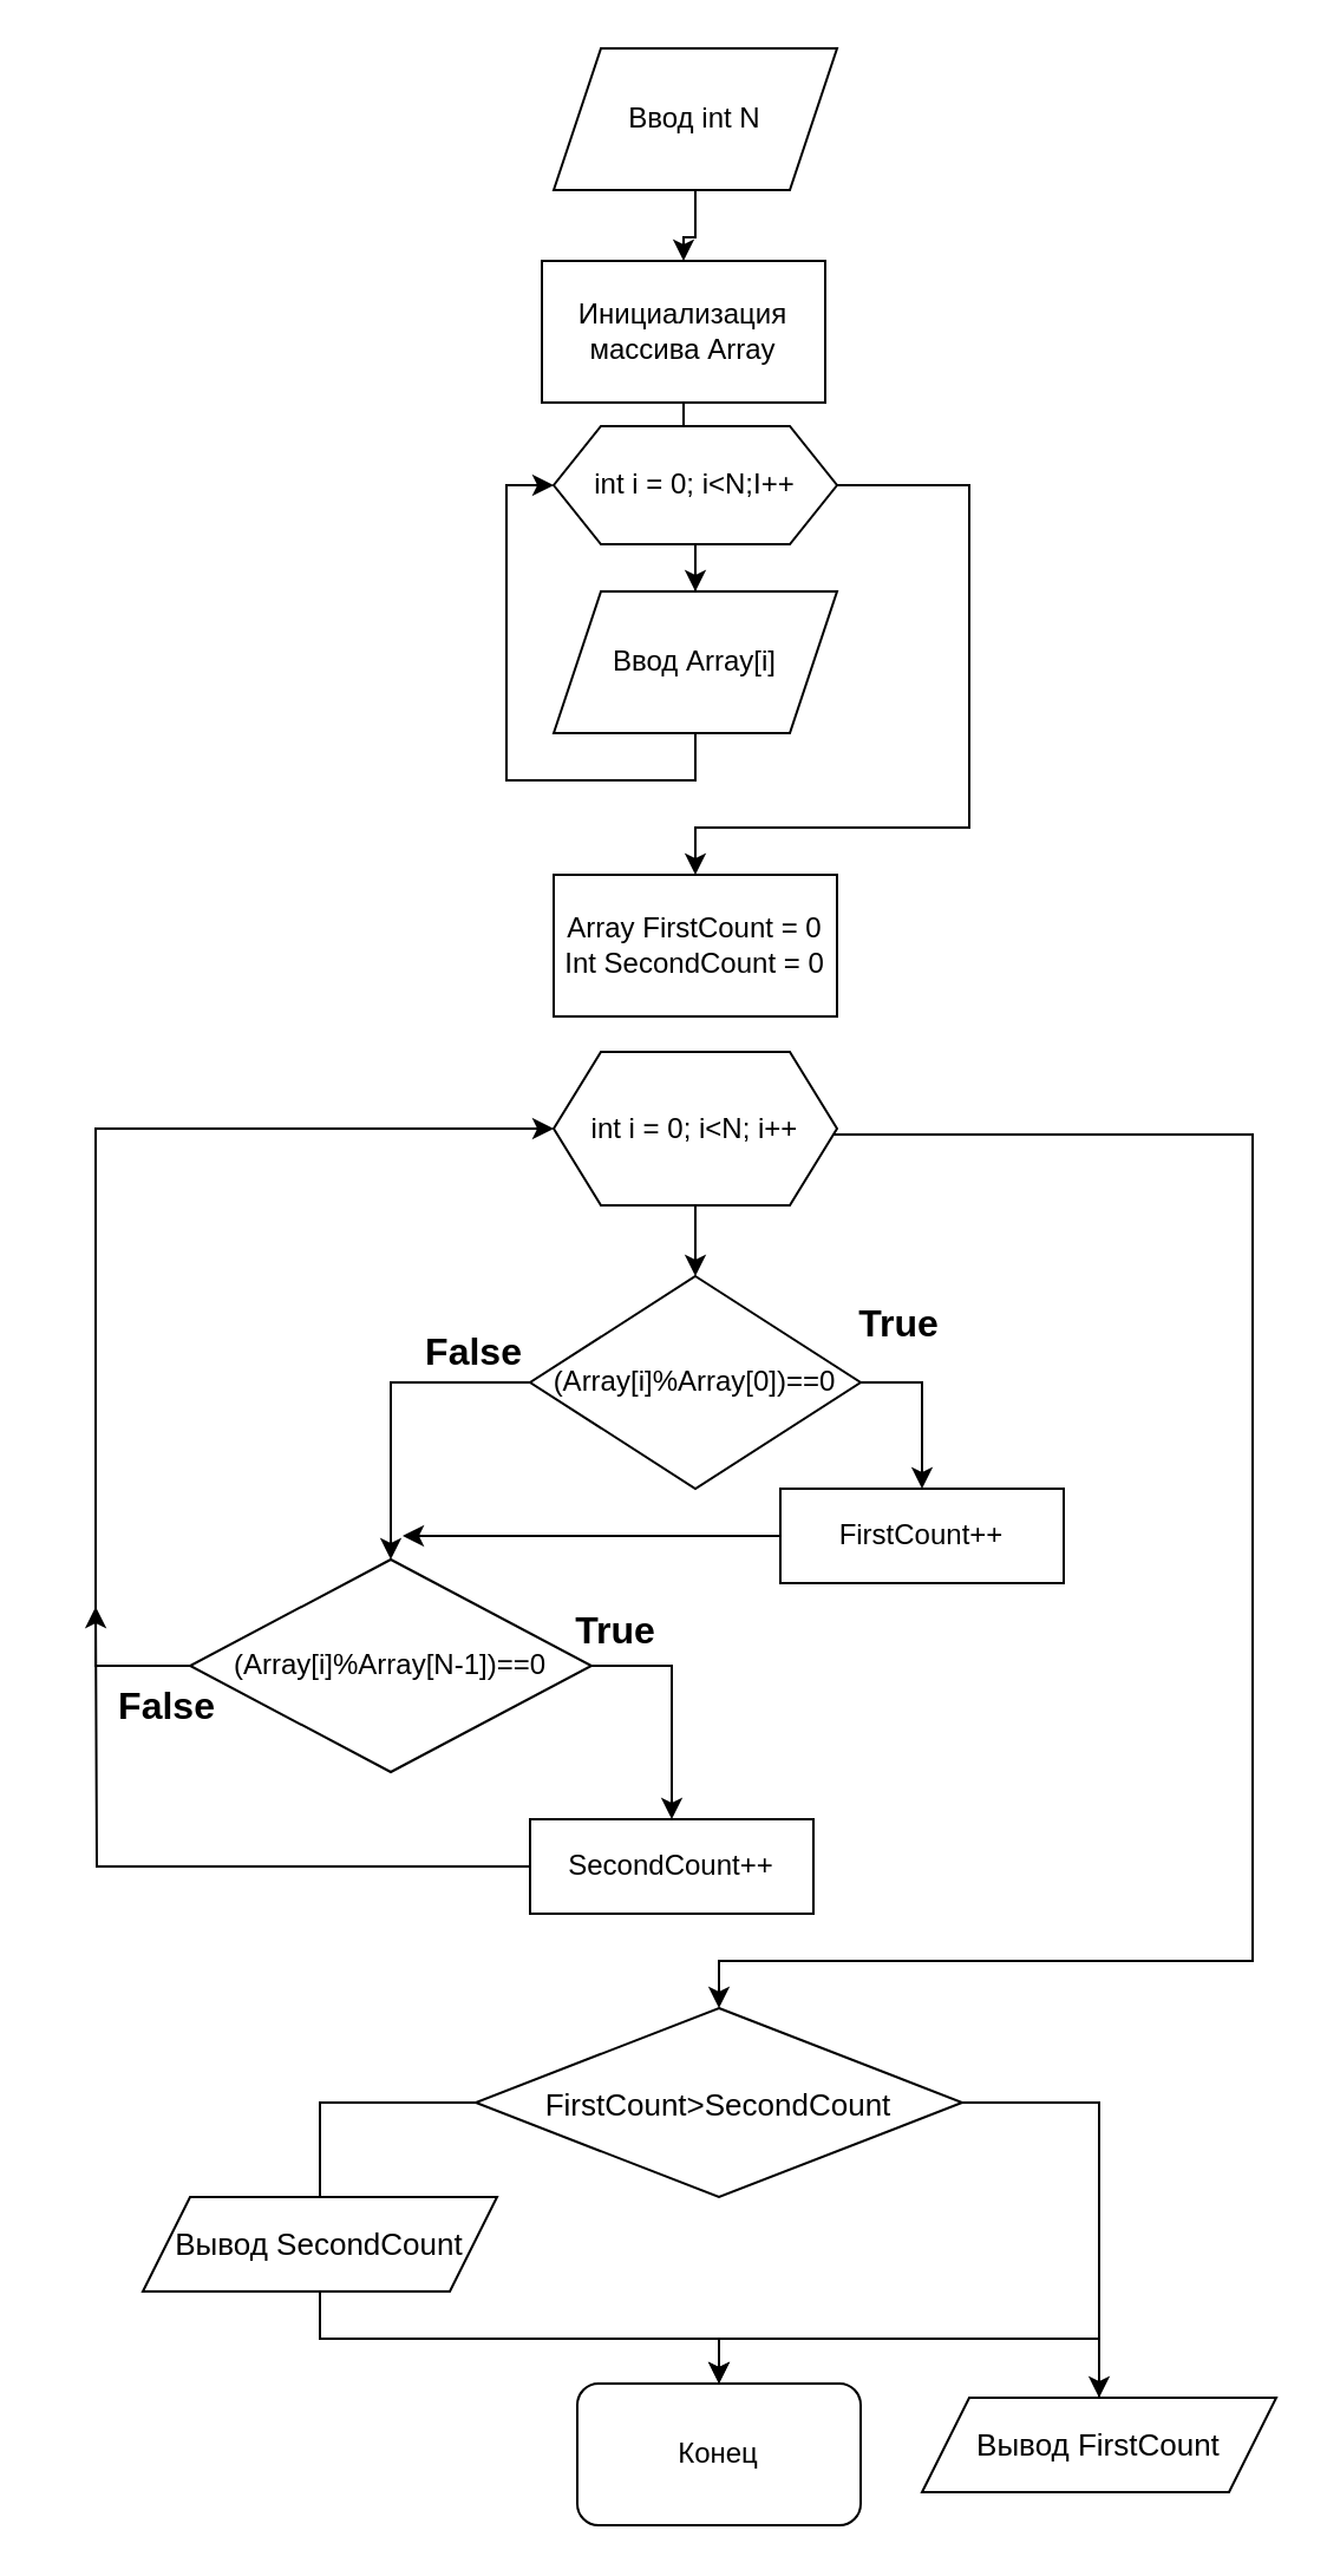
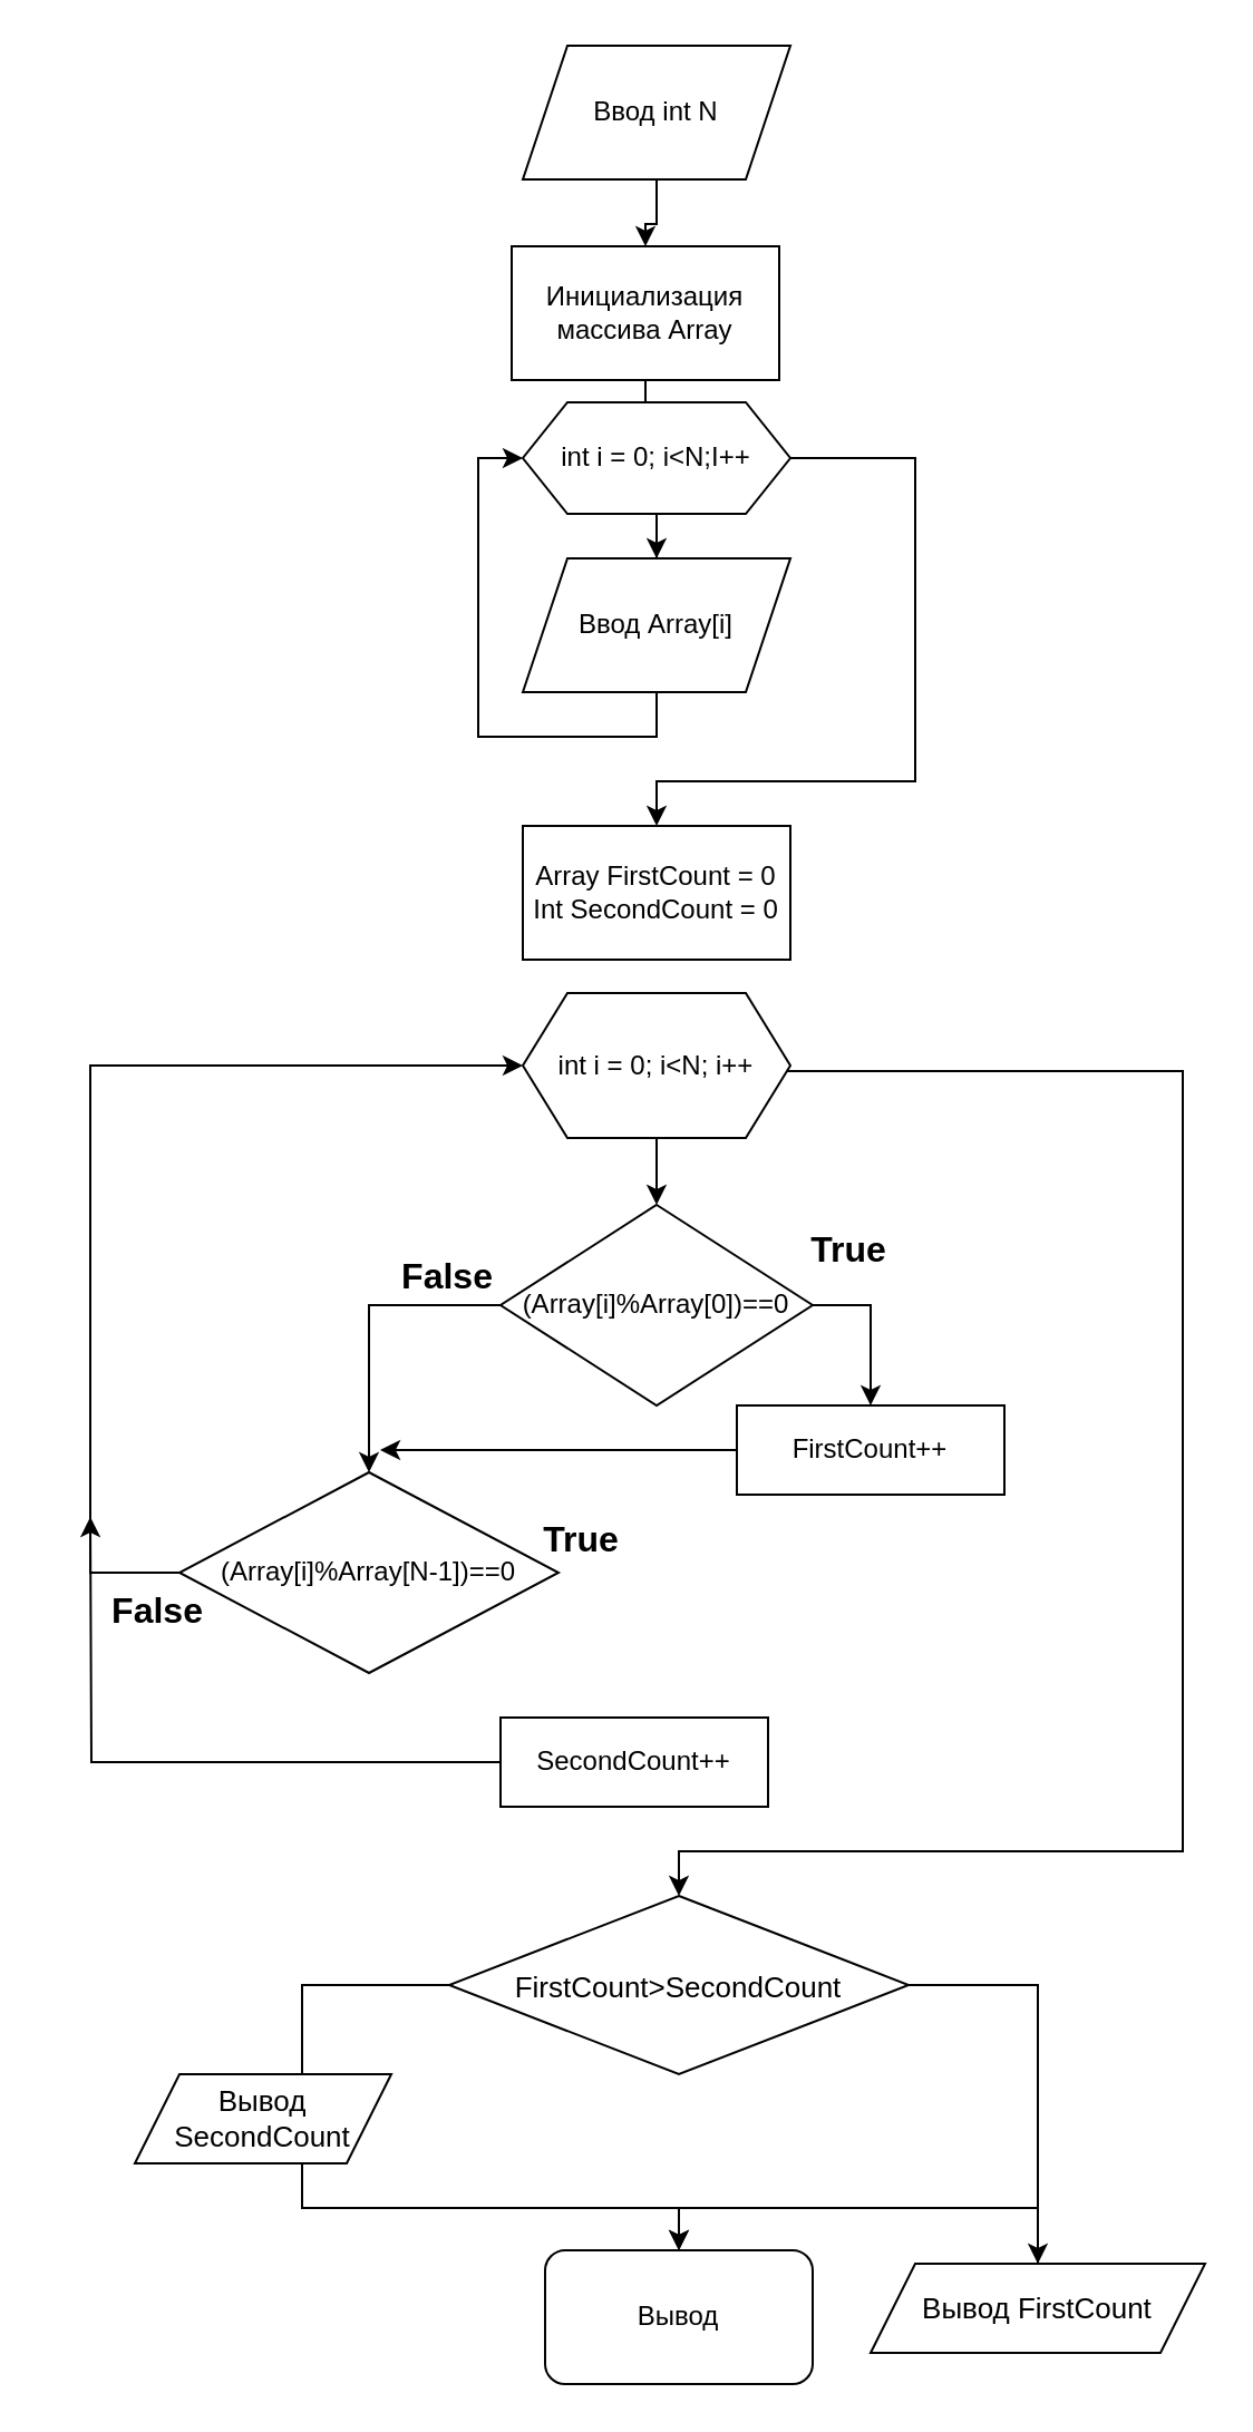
- <mxCell id="21" style="edgeStyle=orthogonalEdgeStyle;rounded=0;orthogonalLoop=1;jettySize=auto;html=1;entryX=0.5;entryY=0;entryDx=0;entryDy=0;" edge="1" parent="1" source="23" target="25"><mxGeometry relative="1" as="geometry"><Array as="points"><mxPoint x="284" y="705" /></Array></mxGeometry></mxCell>
- <mxCell id="36" value="Вывод SecondCount" style="shape=parallelogram;perimeter=parallelogramPerimeter;whiteSpace=wrap;html=1;fixedSize=1;fontSize=13;" vertex="1" parent="1"><mxGeometry x="60" y="930" width="150" height="40" as="geometry" /></mxCell>
+ <mxCell id="36" value="Вывод SecondCount" style="shape=parallelogram;perimeter=parallelogramPerimeter;whiteSpace=wrap;html=1;fixedSize=1;fontSize=13;" vertex="1" parent="1"><mxGeometry x="60" y="930" width="115" height="40" as="geometry" /></mxCell>
- <mxCell id="2" value="Конец" style="rounded=1;whiteSpace=wrap;html=1;" vertex="1" parent="1"><mxGeometry x="244" y="1009" width="120" height="60" as="geometry" /></mxCell>
+ <mxCell id="2" value="Вывод" style="rounded=1;whiteSpace=wrap;html=1;" vertex="1" parent="1"><mxGeometry x="244" y="1009" width="120" height="60" as="geometry" /></mxCell>
